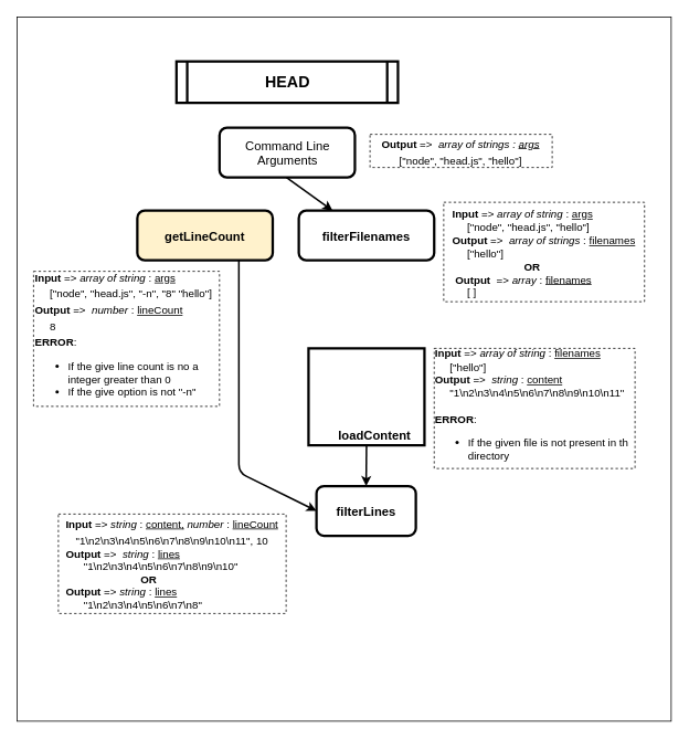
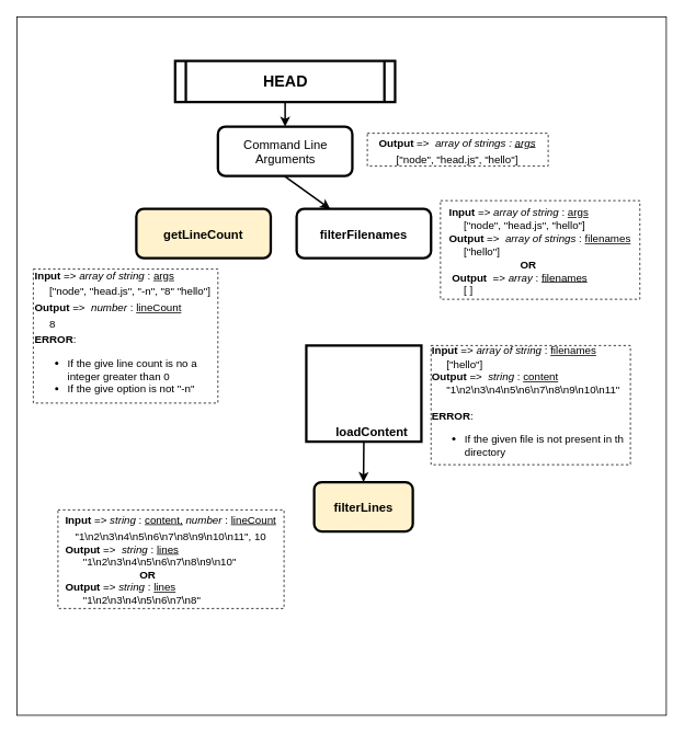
+ <mxCell id="4" value="" style="edgeStyle=orthogonalEdgeStyle;rounded=0;orthogonalLoop=1;jettySize=auto;html=1;fontSize=16;entryX=0.5;entryY=0;entryDx=0;entryDy=0;strokeWidth=2;exitX=0.5;exitY=1;exitDx=0;exitDy=0;" parent="1" source="3" target="5" edge="1"><mxGeometry relative="1" as="geometry"><mxPoint x="345.83" y="139.67" as="sourcePoint" /></mxGeometry></mxCell>
- <mxCell id="17" value="" style="endArrow=classic;html=1;fontSize=16;entryX=0;entryY=0.5;entryDx=0;entryDy=0;strokeWidth=2;exitX=0.75;exitY=1;exitDx=0;exitDy=0;" parent="1" edge="1" target="10" source="7"><mxGeometry width="50" height="50" relative="1" as="geometry"><mxPoint x="248.33" y="514.67" as="sourcePoint" /><mxPoint x="342.33" y="674.67" as="targetPoint" /><Array as="points"><mxPoint x="288" y="570" /></Array></mxGeometry></mxCell>
- <mxCell id="10" value="&lt;b&gt;filterLines&lt;/b&gt;" style="rounded=1;whiteSpace=wrap;html=1;strokeWidth=3;fontSize=15;" parent="1" vertex="1"><mxGeometry x="381.66" y="586.17" width="120" height="60" as="geometry" /></mxCell>
+ <mxCell id="10" value="&lt;b&gt;filterLines&lt;/b&gt;" style="rounded=1;whiteSpace=wrap;html=1;strokeWidth=3;fontSize=15;fillColor=#fff2cc;" parent="1" vertex="1"><mxGeometry x="381.66" y="586.17" width="120" height="60" as="geometry" /></mxCell>
